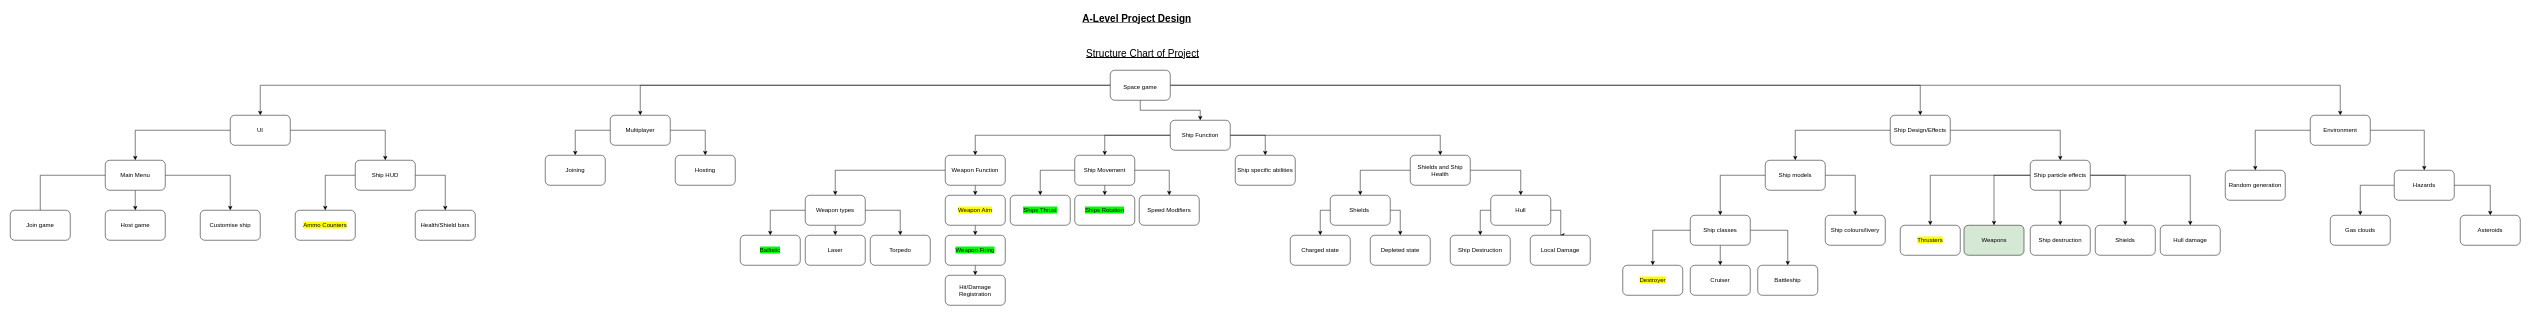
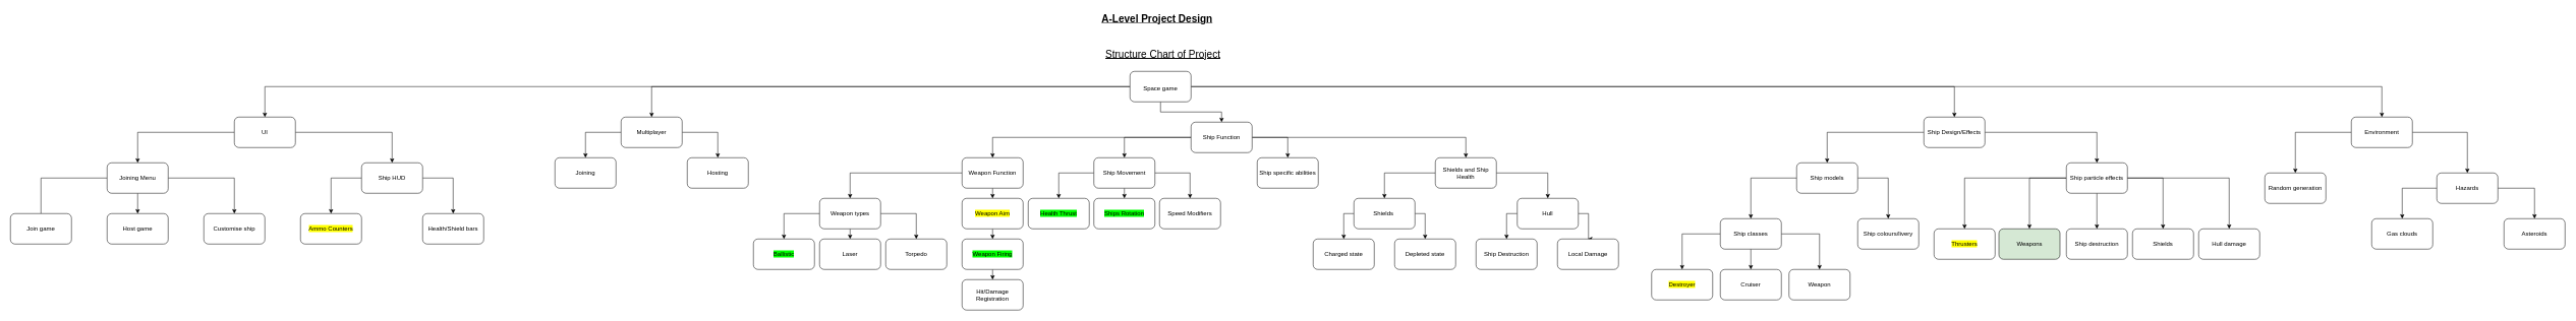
- <mxCell id="65" value="Main Menu" style="rounded=1;whiteSpace=wrap;html=1;" vertex="1" parent="1"><mxGeometry x="210" y="320" width="120" height="60" as="geometry" /></mxCell>
+ <mxCell id="65" value="Joining Menu" style="rounded=1;whiteSpace=wrap;html=1;" vertex="1" parent="1"><mxGeometry x="210" y="320" width="120" height="60" as="geometry" /></mxCell>
- <mxCell id="31" value="&lt;span style=&quot;background-color: rgb(0, 255, 0);&quot;&gt;Ships Thrust&lt;/span&gt;" style="rounded=1;whiteSpace=wrap;html=1;fontSize=12;" parent="1" vertex="1"><mxGeometry x="2020" y="390" width="120" height="60" as="geometry" /></mxCell>
+ <mxCell id="31" value="&lt;span style=&quot;background-color: rgb(0, 255, 0);&quot;&gt;Health Thrust&lt;/span&gt;" style="rounded=1;whiteSpace=wrap;html=1;fontSize=12;" parent="1" vertex="1"><mxGeometry x="2020" y="390" width="120" height="60" as="geometry" /></mxCell>
- <mxCell id="92" value="Battleship" style="rounded=1;whiteSpace=wrap;html=1;" vertex="1" parent="1"><mxGeometry x="3515" y="530" width="120" height="60" as="geometry" /></mxCell>
+ <mxCell id="92" value="Weapon" style="rounded=1;whiteSpace=wrap;html=1;" vertex="1" parent="1"><mxGeometry x="3515" y="530" width="120" height="60" as="geometry" /></mxCell>
